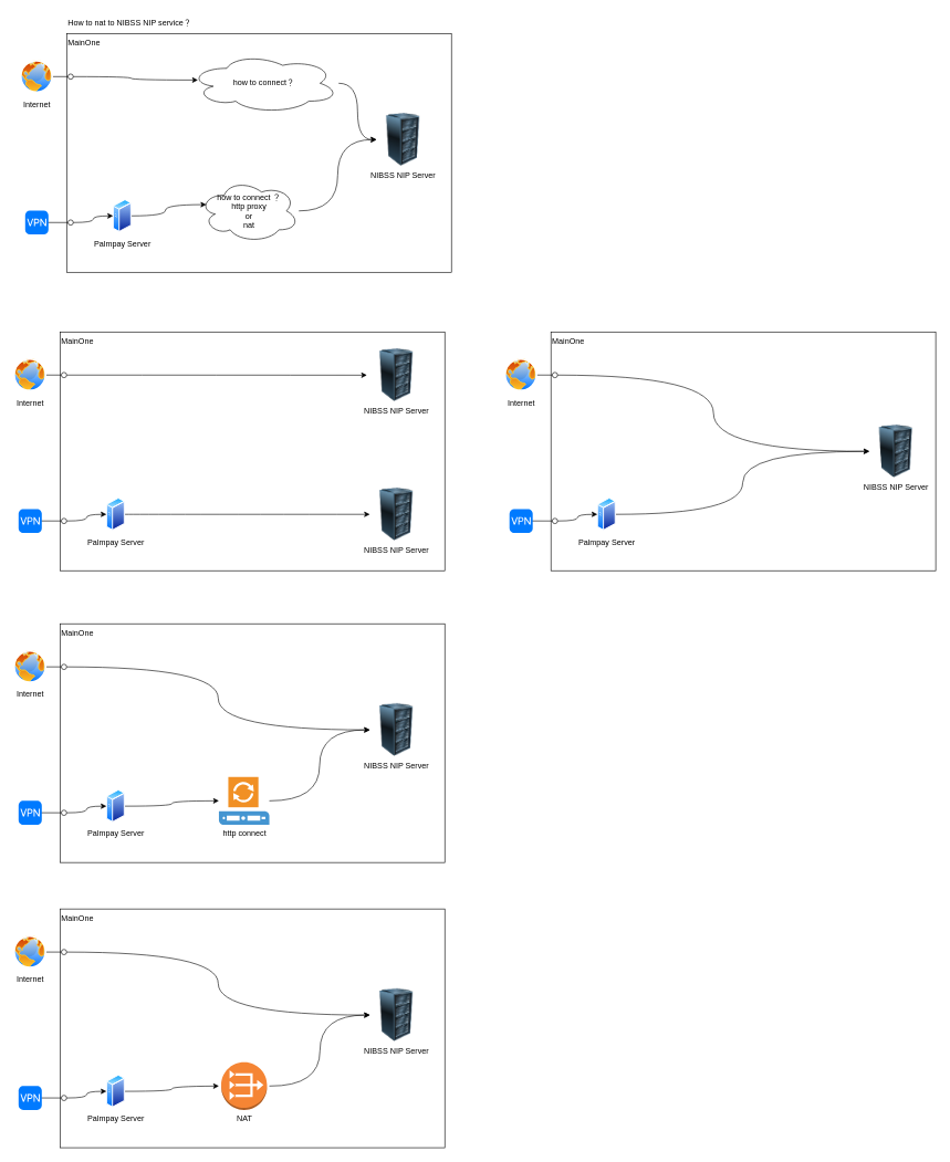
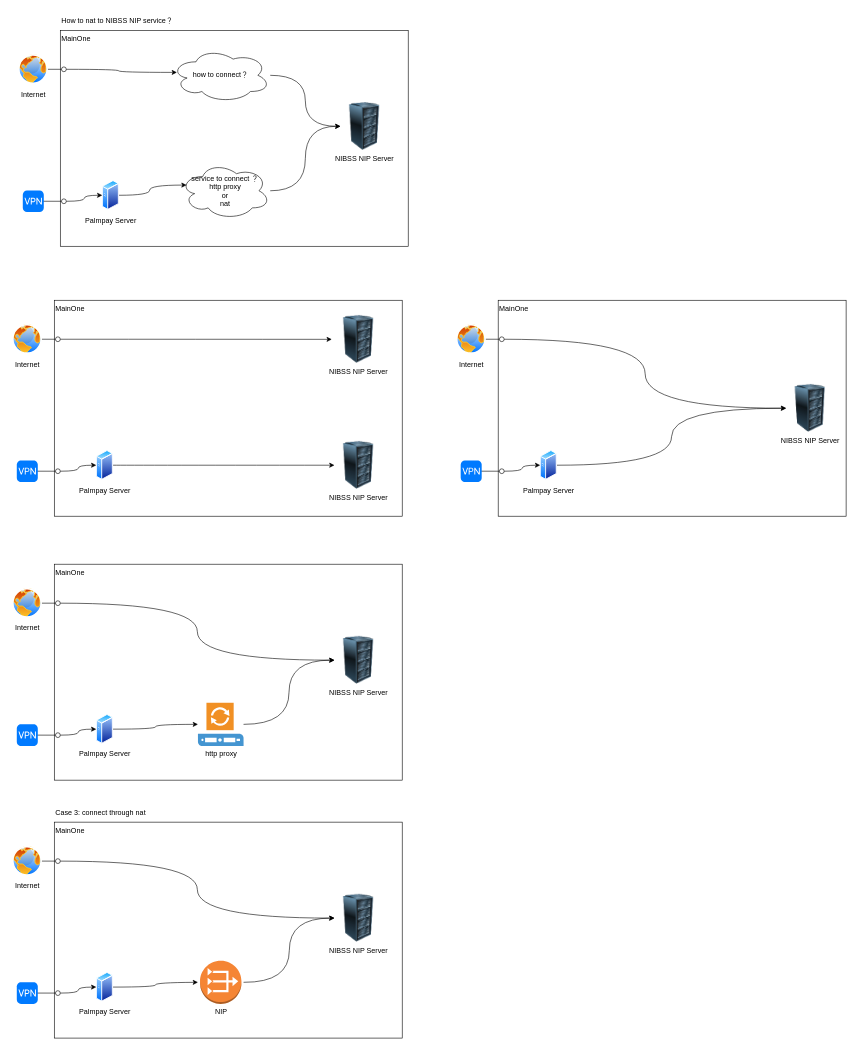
- <mxCell id="15" value="how to connect？" style="ellipse;shape=cloud;whiteSpace=wrap;html=1;" vertex="1" parent="1"><mxGeometry x="285" y="80" width="225" height="90" as="geometry" /></mxCell>
+ <mxCell id="15" value="how to connect？" style="ellipse;shape=cloud;whiteSpace=wrap;html=1;" vertex="1" parent="1"><mxGeometry x="285" y="80" width="165" height="90" as="geometry" /></mxCell>
- <mxCell id="13" value="how to connect ？&lt;br&gt;http proxy&lt;br&gt;or&lt;br&gt;nat" style="ellipse;shape=cloud;whiteSpace=wrap;html=1;" vertex="1" parent="1"><mxGeometry x="300" y="270" width="150" height="95" as="geometry" /></mxCell>
+ <mxCell id="13" value="service to connect ？&lt;br&gt;http proxy&lt;br&gt;or&lt;br&gt;nat" style="ellipse;shape=cloud;whiteSpace=wrap;html=1;" vertex="1" parent="1"><mxGeometry x="300" y="270" width="150" height="95" as="geometry" /></mxCell>
- <mxCell id="44" value="http connect" style="shadow=0;dashed=0;html=1;strokeColor=none;fillColor=#4495D1;labelPosition=center;verticalLabelPosition=bottom;verticalAlign=top;align=center;outlineConnect=0;shape=mxgraph.veeam.proxy_server;" vertex="1" parent="1"><mxGeometry x="329.5" y="1171" width="76" height="72" as="geometry" /></mxCell>
+ <mxCell id="44" value="http proxy" style="shadow=0;dashed=0;html=1;strokeColor=none;fillColor=#4495D1;labelPosition=center;verticalLabelPosition=bottom;verticalAlign=top;align=center;outlineConnect=0;shape=mxgraph.veeam.proxy_server;" vertex="1" parent="1"><mxGeometry x="329.5" y="1171" width="76" height="72" as="geometry" /></mxCell>
+ <mxCell id="58" value="Case 3: connect through nat" style="text;html=1;strokeColor=none;fillColor=none;align=left;verticalAlign=middle;whiteSpace=wrap;rounded=0;" vertex="1" parent="1"><mxGeometry x="90" y="1340" width="280" height="30" as="geometry" /></mxCell>
- <mxCell id="59" value="NAT" style="outlineConnect=0;dashed=0;verticalLabelPosition=bottom;verticalAlign=top;align=center;html=1;shape=mxgraph.aws3.vpc_nat_gateway;fillColor=#F58534;gradientColor=none;" vertex="1" parent="1"><mxGeometry x="333" y="1601" width="69" height="72" as="geometry" /></mxCell>
+ <mxCell id="59" value="NIP" style="outlineConnect=0;dashed=0;verticalLabelPosition=bottom;verticalAlign=top;align=center;html=1;shape=mxgraph.aws3.vpc_nat_gateway;fillColor=#F58534;gradientColor=none;" vertex="1" parent="1"><mxGeometry x="333" y="1601" width="69" height="72" as="geometry" /></mxCell>
